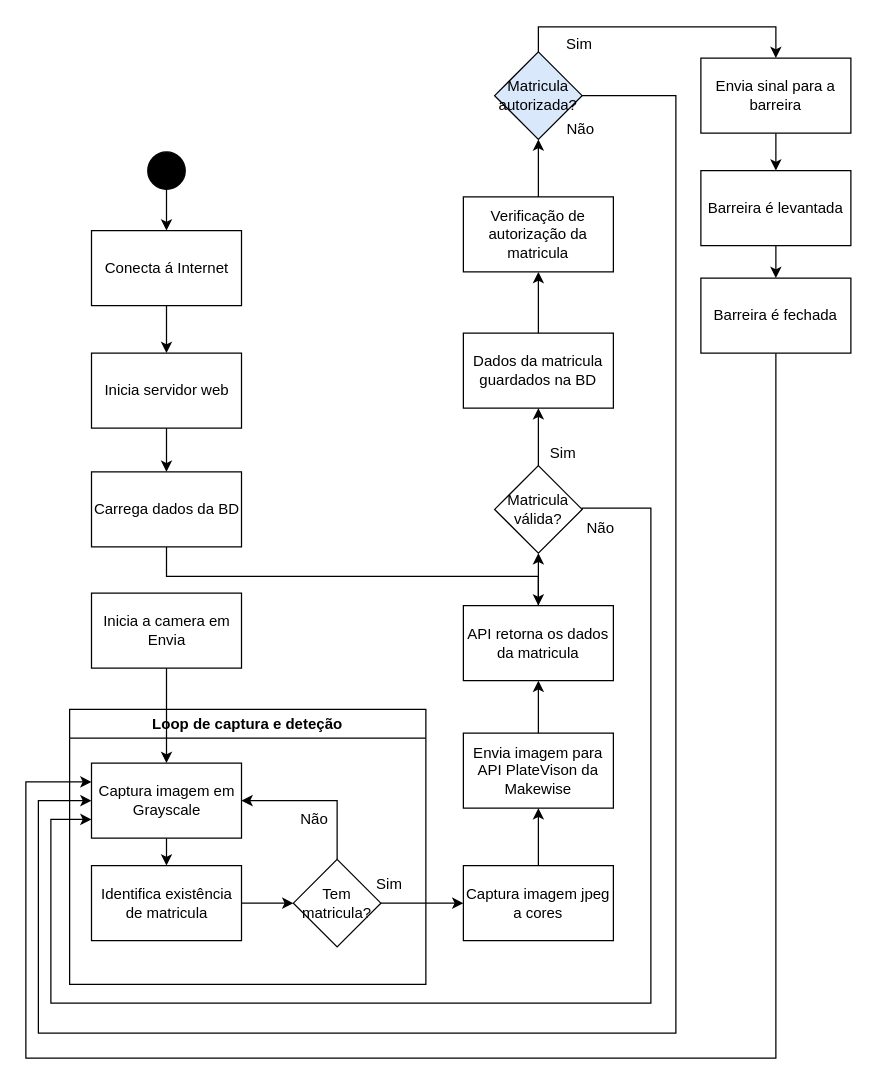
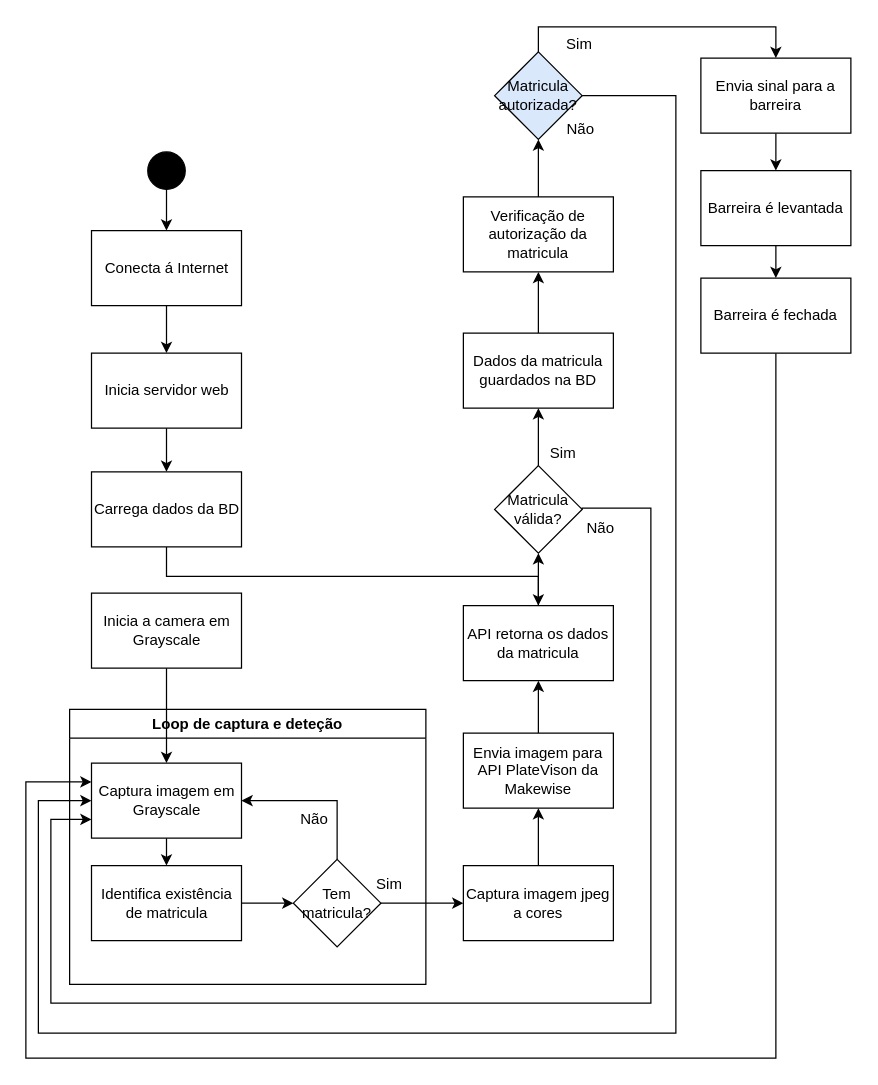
- <mxCell id="44" value="Inicia a camera em Envia" style="rounded=0;whiteSpace=wrap;html=1;" vertex="1" parent="1"><mxGeometry x="72.5" y="474" width="120" height="60" as="geometry" /></mxCell>
+ <mxCell id="44" value="Inicia a camera em Grayscale" style="rounded=0;whiteSpace=wrap;html=1;" vertex="1" parent="1"><mxGeometry x="72.5" y="474" width="120" height="60" as="geometry" /></mxCell>
